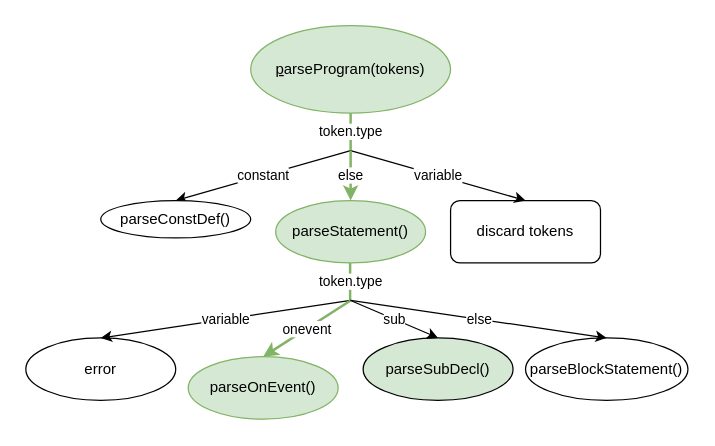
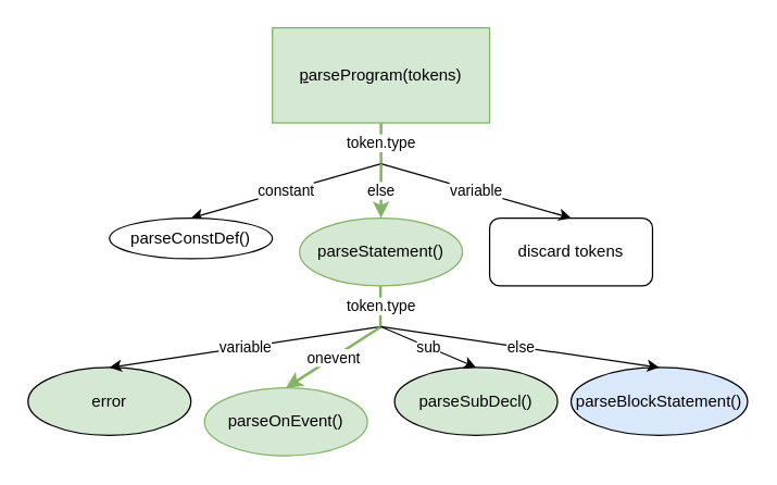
- <mxCell id="2" value="&lt;u&gt;p&lt;/u&gt;arseProgram(tokens)" style="ellipse;whiteSpace=wrap;html=1;fillColor=#d5e8d4;strokeColor=#82b366;" parent="1" vertex="1"><mxGeometry x="200" y="20" width="160" height="70" as="geometry" /></mxCell>
+ <mxCell id="2" value="&lt;u&gt;p&lt;/u&gt;arseProgram(tokens)" style="whiteSpace=wrap;html=1;fillColor=#d5e8d4;strokeColor=#82b366;rounded=0;" parent="1" vertex="1"><mxGeometry x="200" y="20" width="160" height="70" as="geometry" /></mxCell>
- <mxCell id="13" value="error" style="ellipse;whiteSpace=wrap;html=1;" parent="1" vertex="1"><mxGeometry x="20" y="270" width="120" height="50" as="geometry" /></mxCell>
+ <mxCell id="13" value="error" style="ellipse;whiteSpace=wrap;html=1;fillColor=#d5e8d4;" parent="1" vertex="1"><mxGeometry x="20" y="270" width="120" height="50" as="geometry" /></mxCell>
- <mxCell id="16" value="parseBlockStatement()" style="ellipse;whiteSpace=wrap;html=1;" parent="1" vertex="1"><mxGeometry x="420" y="270" width="130" height="50" as="geometry" /></mxCell>
+ <mxCell id="16" value="parseBlockStatement()" style="ellipse;whiteSpace=wrap;html=1;fillColor=#dae8fc;" parent="1" vertex="1"><mxGeometry x="420" y="270" width="130" height="50" as="geometry" /></mxCell>
